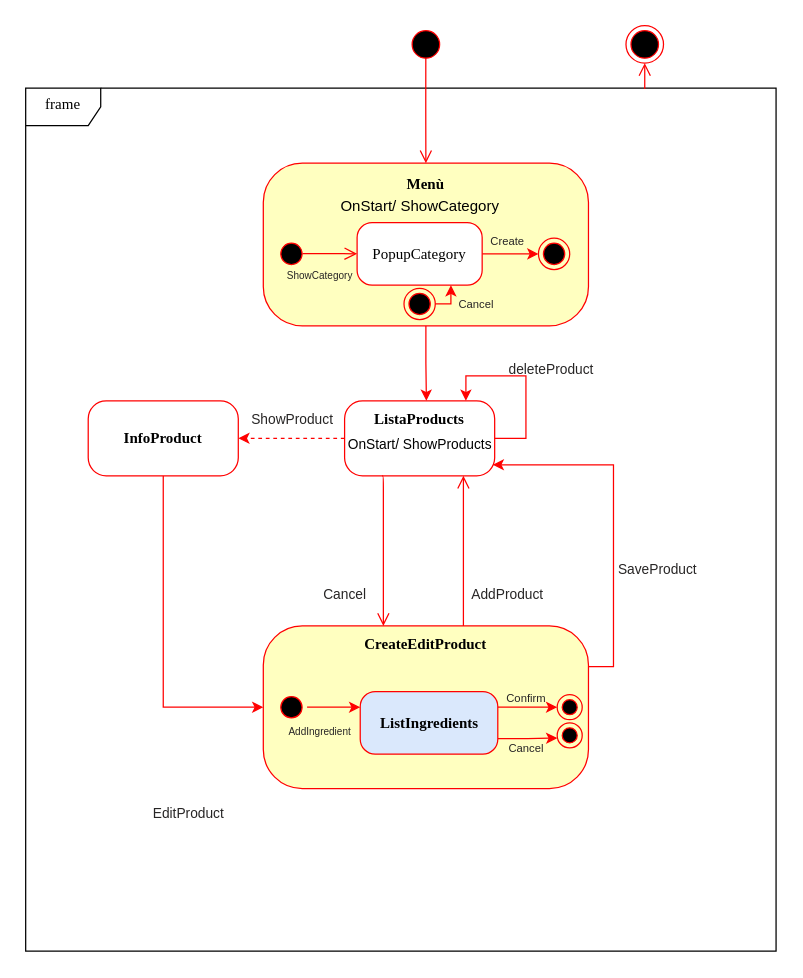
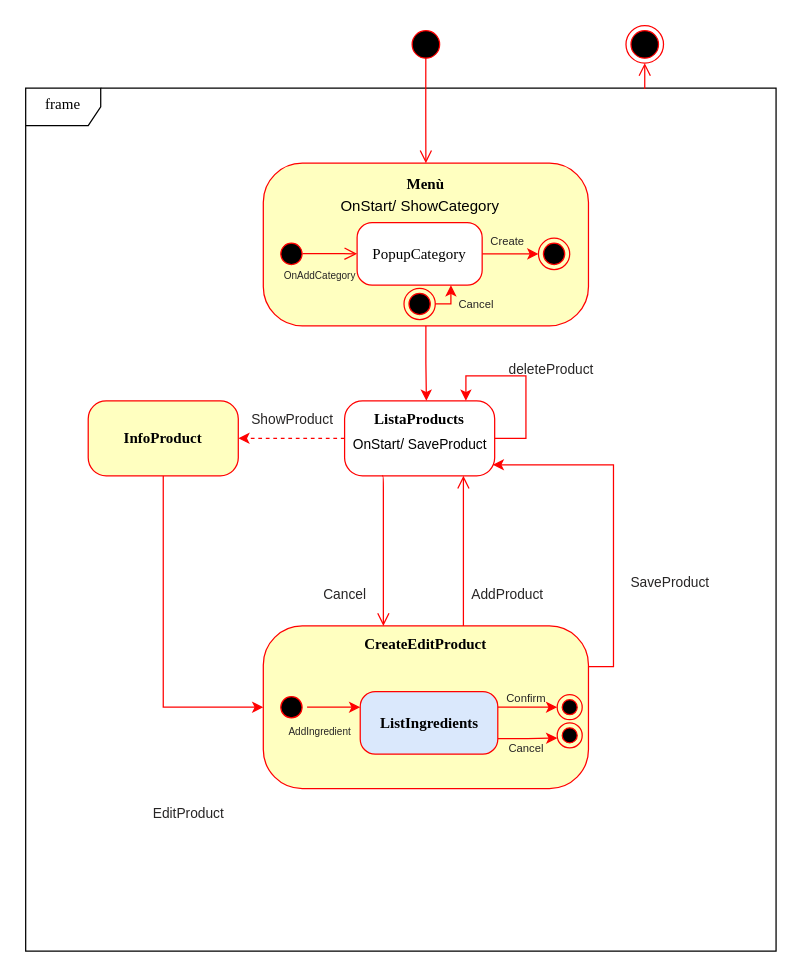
- <mxCell id="24" value="&lt;font color=&quot;#272525&quot; style=&quot;font-size: 8px;&quot;&gt;ShowCategory&lt;/font&gt;" style="text;html=1;align=center;verticalAlign=middle;resizable=0;points=[];autosize=1;strokeColor=none;fillColor=none;fontColor=#FF0000;fontSize=8;" vertex="1" parent="1"><mxGeometry x="215" y="210" width="80" height="20" as="geometry" /></mxCell>
+ <mxCell id="24" value="&lt;font color=&quot;#272525&quot; style=&quot;font-size: 8px;&quot;&gt;OnAddCategory&lt;/font&gt;" style="text;html=1;align=center;verticalAlign=middle;resizable=0;points=[];autosize=1;strokeColor=none;fillColor=none;fontColor=#FF0000;fontSize=8;" vertex="1" parent="1"><mxGeometry x="215" y="210" width="80" height="20" as="geometry" /></mxCell>
- <mxCell id="12" value="InfoProduct" style="rounded=1;whiteSpace=wrap;html=1;arcSize=24;fillColor=#ffffff;strokeColor=#ff0000;shadow=0;comic=0;labelBackgroundColor=none;fontFamily=Verdana;fontSize=12;fontColor=#000000;align=center;fontStyle=1;" parent="1" vertex="1"><mxGeometry x="70" y="320" width="120" height="60" as="geometry" /></mxCell>
+ <mxCell id="12" value="InfoProduct" style="rounded=1;whiteSpace=wrap;html=1;arcSize=24;fillColor=#ffffc0;strokeColor=#ff0000;shadow=0;comic=0;labelBackgroundColor=none;fontFamily=Verdana;fontSize=12;fontColor=#000000;align=center;fontStyle=1" parent="1" vertex="1"><mxGeometry x="70" y="320" width="120" height="60" as="geometry" /></mxCell>
- <mxCell id="28" value="OnStart/ ShowProducts" style="text;html=1;align=center;verticalAlign=middle;resizable=0;points=[];autosize=1;strokeColor=none;fillColor=none;fontSize=11;" vertex="1" parent="1"><mxGeometry x="265" y="340" width="140" height="30" as="geometry" /></mxCell>
+ <mxCell id="28" value="OnStart/ SaveProduct" style="text;html=1;align=center;verticalAlign=middle;resizable=0;points=[];autosize=1;strokeColor=none;fillColor=none;fontSize=11;" vertex="1" parent="1"><mxGeometry x="265" y="340" width="140" height="30" as="geometry" /></mxCell>
- <mxCell id="43" value="SaveProduct" style="text;html=1;align=center;verticalAlign=middle;resizable=0;points=[];autosize=1;strokeColor=none;fillColor=none;fontSize=11;fontColor=#272525;" vertex="1" parent="1"><mxGeometry x="480" y="440" width="90" height="30" as="geometry" /></mxCell>
+ <mxCell id="43" value="SaveProduct" style="text;html=1;align=center;verticalAlign=middle;resizable=0;points=[];autosize=1;strokeColor=none;fillColor=none;fontSize=11;fontColor=#272525;" vertex="1" parent="1"><mxGeometry x="490" y="450" width="90" height="30" as="geometry" /></mxCell>
